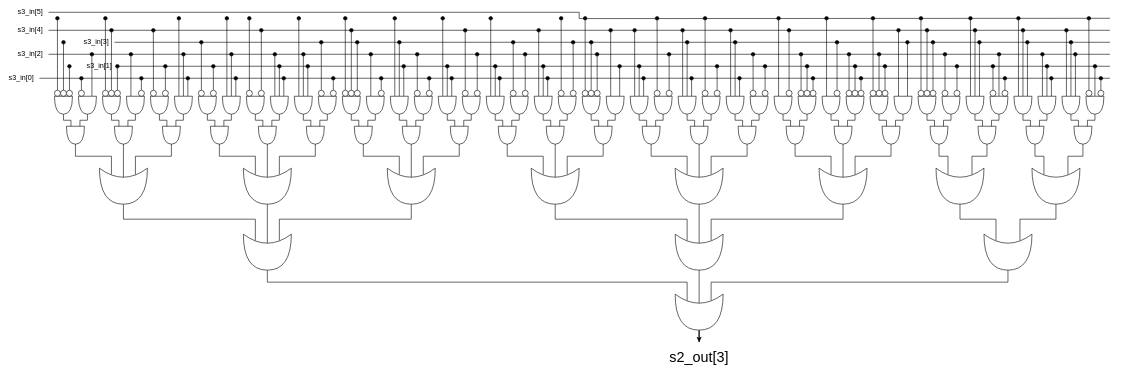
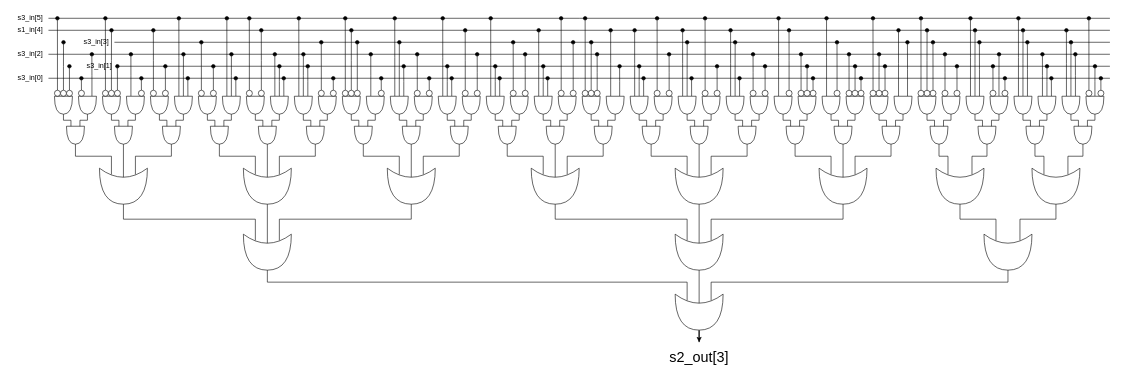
- <mxCell id="11" value="s3_in[5]" style="text;html=1;align=center;verticalAlign=middle;whiteSpace=wrap;rounded=0;" vertex="1" parent="1"><mxGeometry x="20" y="10" width="60" height="20" as="geometry" /></mxCell>
+ <mxCell id="11" value="s3_in[5]" style="text;html=1;align=center;verticalAlign=middle;whiteSpace=wrap;rounded=0;" vertex="1" parent="1"><mxGeometry x="20" y="20" width="60" height="20" as="geometry" /></mxCell>
- <mxCell id="3" value="s3_in[4]" style="text;html=1;align=center;verticalAlign=middle;whiteSpace=wrap;rounded=0;" vertex="1" parent="1"><mxGeometry x="20" y="40" width="60" height="20" as="geometry" /></mxCell>
+ <mxCell id="3" value="s1_in[4]" style="text;html=1;align=center;verticalAlign=middle;whiteSpace=wrap;rounded=0;" vertex="1" parent="1"><mxGeometry x="20" y="40" width="60" height="20" as="geometry" /></mxCell>
- <mxCell id="13" value="s3_in[0]" style="text;html=1;align=center;verticalAlign=middle;whiteSpace=wrap;rounded=0;" vertex="1" parent="1"><mxGeometry x="5" y="120" width="60" height="20" as="geometry" /></mxCell>
+ <mxCell id="13" value="s3_in[0]" style="text;html=1;align=center;verticalAlign=middle;whiteSpace=wrap;rounded=0;" vertex="1" parent="1"><mxGeometry x="20" y="120" width="60" height="20" as="geometry" /></mxCell>
